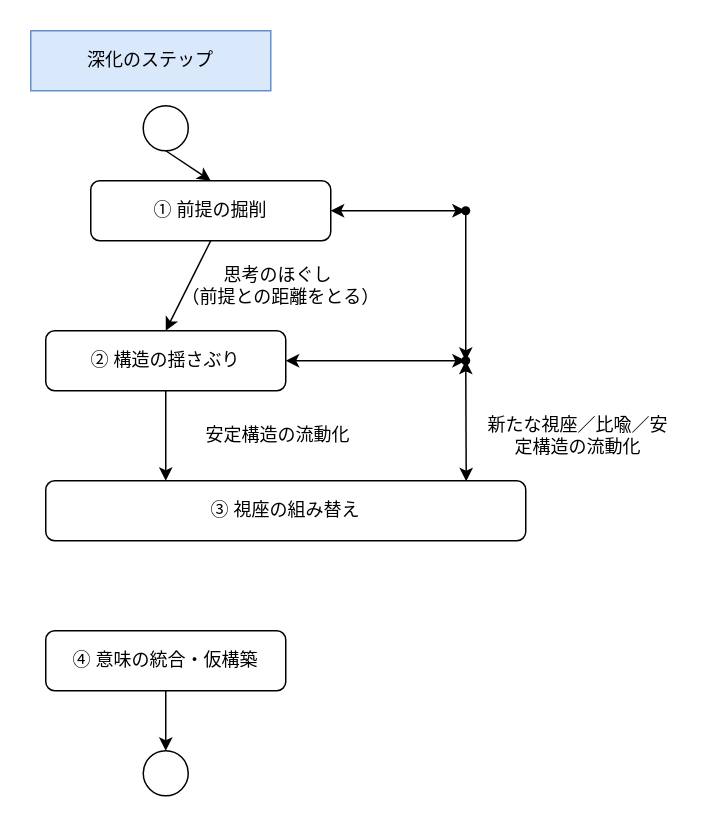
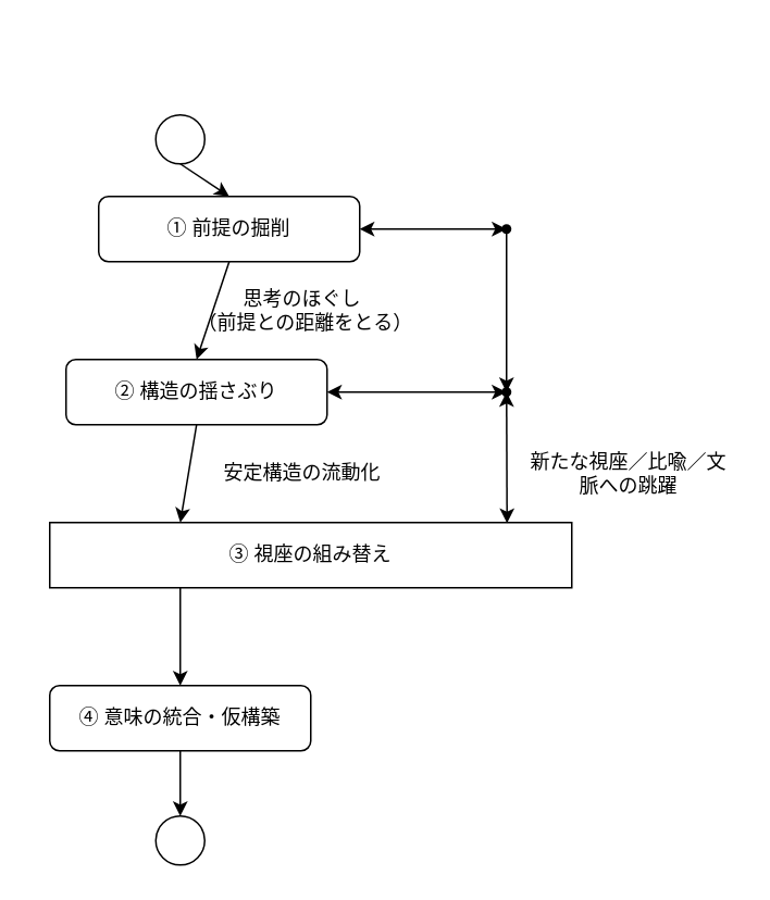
- <mxCell id="2" value="深化のステップ" style="text;html=1;align=center;verticalAlign=middle;whiteSpace=wrap;rounded=0;fillColor=#dae8fc;strokeColor=#6c8ebf;" vertex="1" parent="1"><mxGeometry x="20" y="20" width="160" height="40" as="geometry" /></mxCell>
- <mxCell id="4" value="② 構造の揺さぶり" style="rounded=1;whiteSpace=wrap;html=1;" vertex="1" parent="1"><mxGeometry x="30" y="220" width="160" height="40" as="geometry" /></mxCell>
+ <mxCell id="4" value="② 構造の揺さぶり" style="rounded=1;whiteSpace=wrap;html=1;" vertex="1" parent="1"><mxGeometry x="40" y="220" width="160" height="40" as="geometry" /></mxCell>
- <mxCell id="16" value="新たな視座／比喩／安定構造の流動化" style="text;html=1;align=center;verticalAlign=middle;whiteSpace=wrap;rounded=0;" vertex="1" parent="1"><mxGeometry x="320" y="270" width="130" height="40" as="geometry" /></mxCell>
+ <mxCell id="16" value="新たな視座／比喩／文脈への跳躍" style="text;html=1;align=center;verticalAlign=middle;whiteSpace=wrap;rounded=0;" vertex="1" parent="1"><mxGeometry x="320" y="270" width="130" height="40" as="geometry" /></mxCell>
- <mxCell id="9" value="③ 視座の組み替え" style="rounded=1;whiteSpace=wrap;html=1;" vertex="1" parent="1"><mxGeometry x="30" y="320" width="320" height="40" as="geometry" /></mxCell>
+ <mxCell id="9" value="③ 視座の組み替え" style="whiteSpace=wrap;html=1;rounded=0;" vertex="1" parent="1"><mxGeometry x="30" y="320" width="320" height="40" as="geometry" /></mxCell>
+ <mxCell id="12" value="" style="endArrow=classic;html=1;rounded=0;entryX=0.5;entryY=0;entryDx=0;entryDy=0;exitX=0.25;exitY=1;exitDx=0;exitDy=0;" edge="1" parent="1" source="9" target="13"><mxGeometry width="50" height="50" relative="1" as="geometry"><mxPoint x="110" y="390" as="sourcePoint" /><mxPoint x="280" y="510" as="targetPoint" /></mxGeometry></mxCell>
